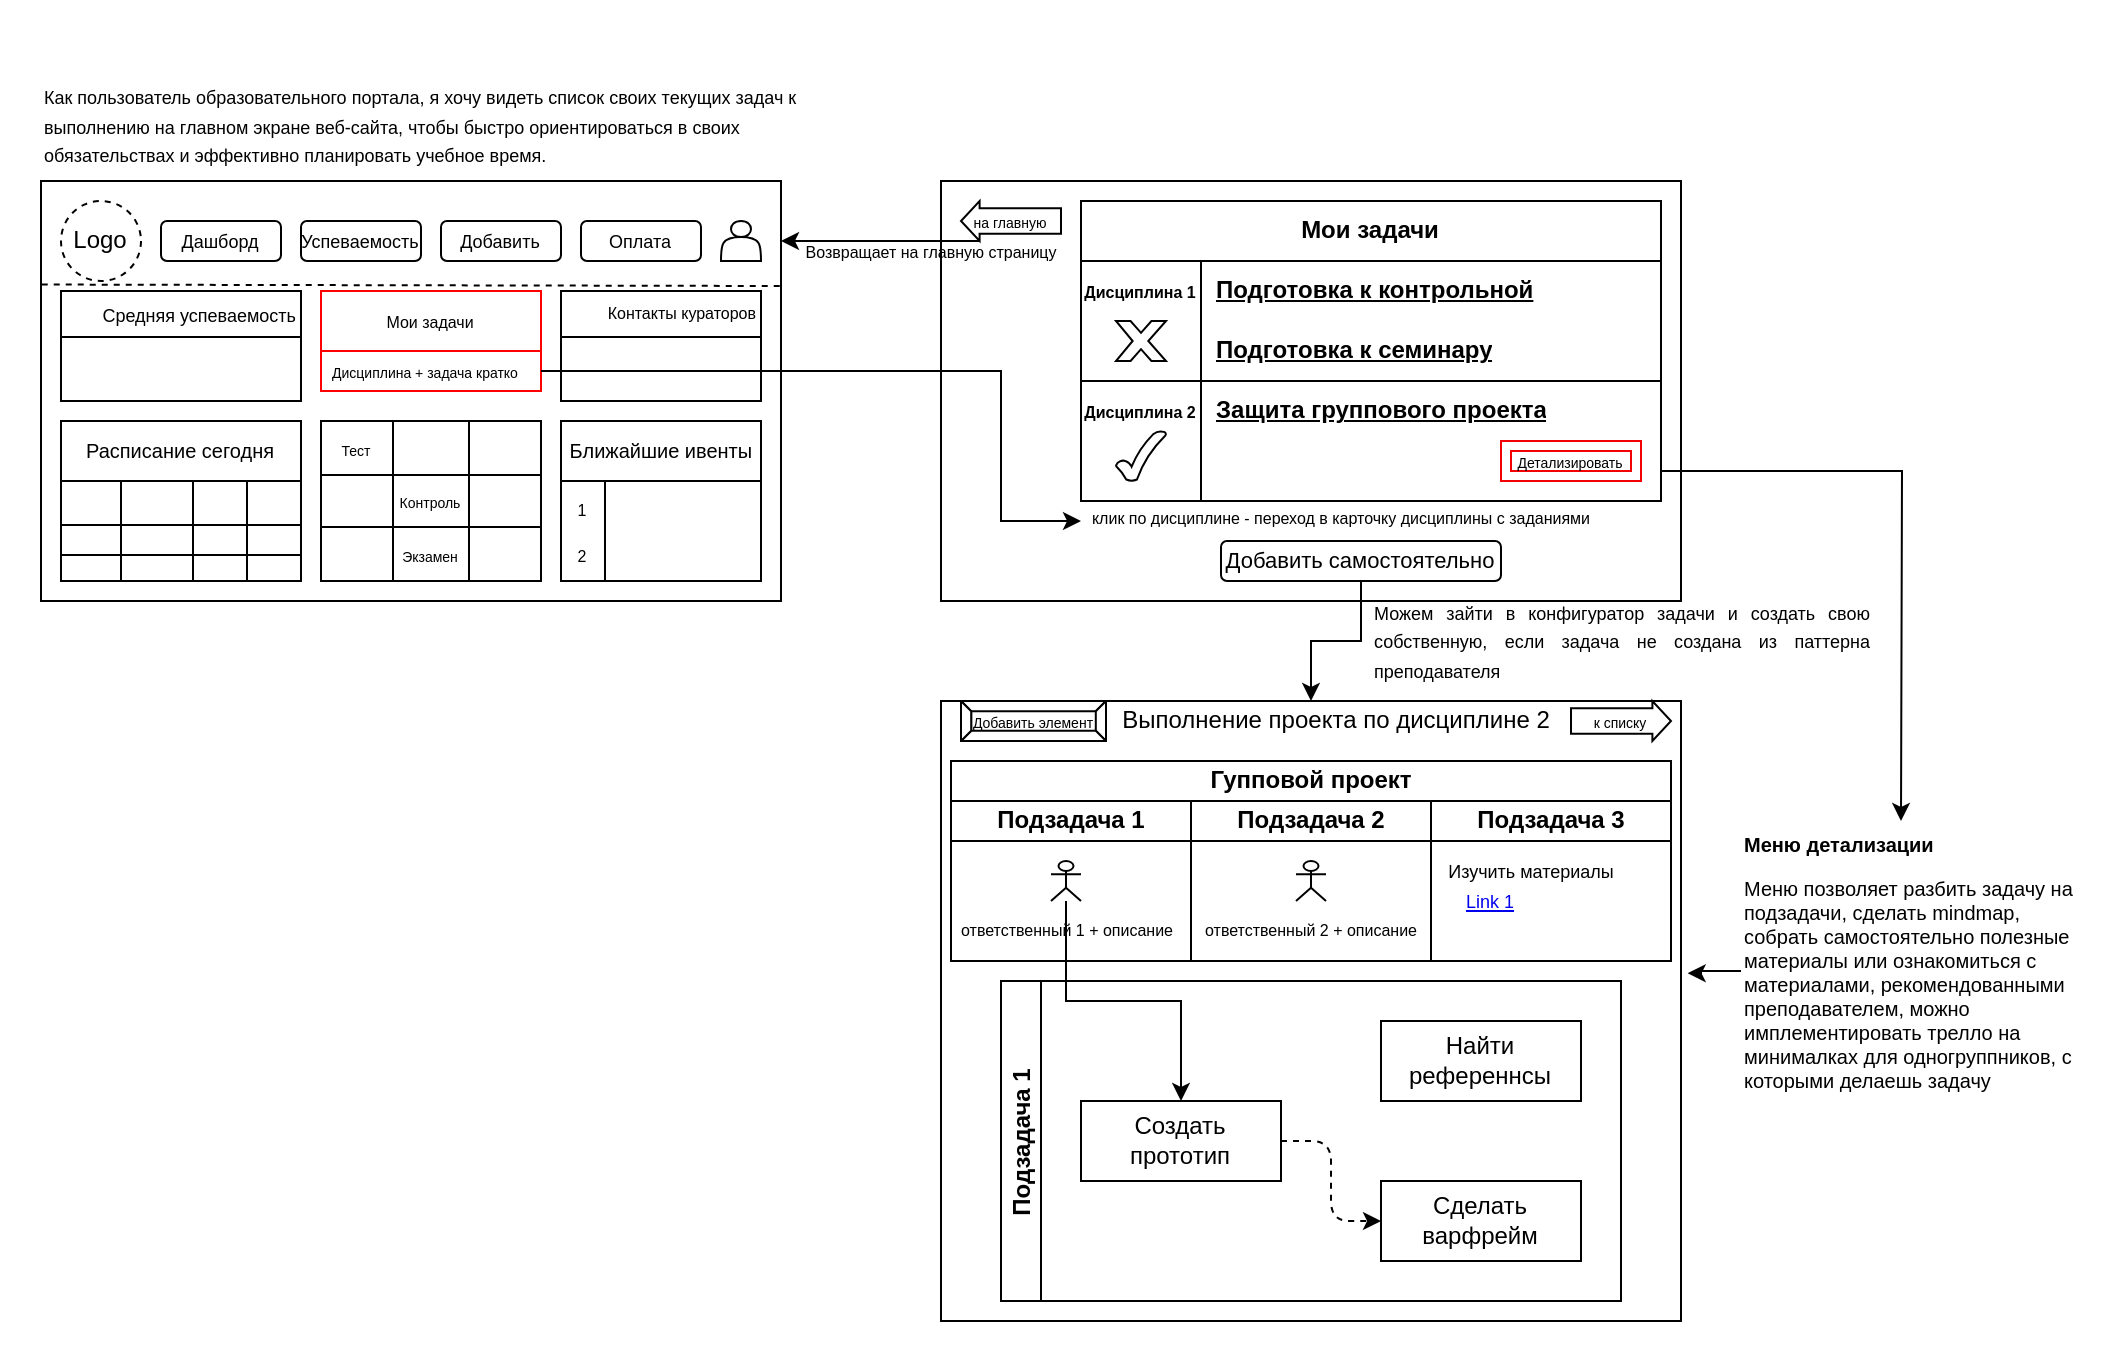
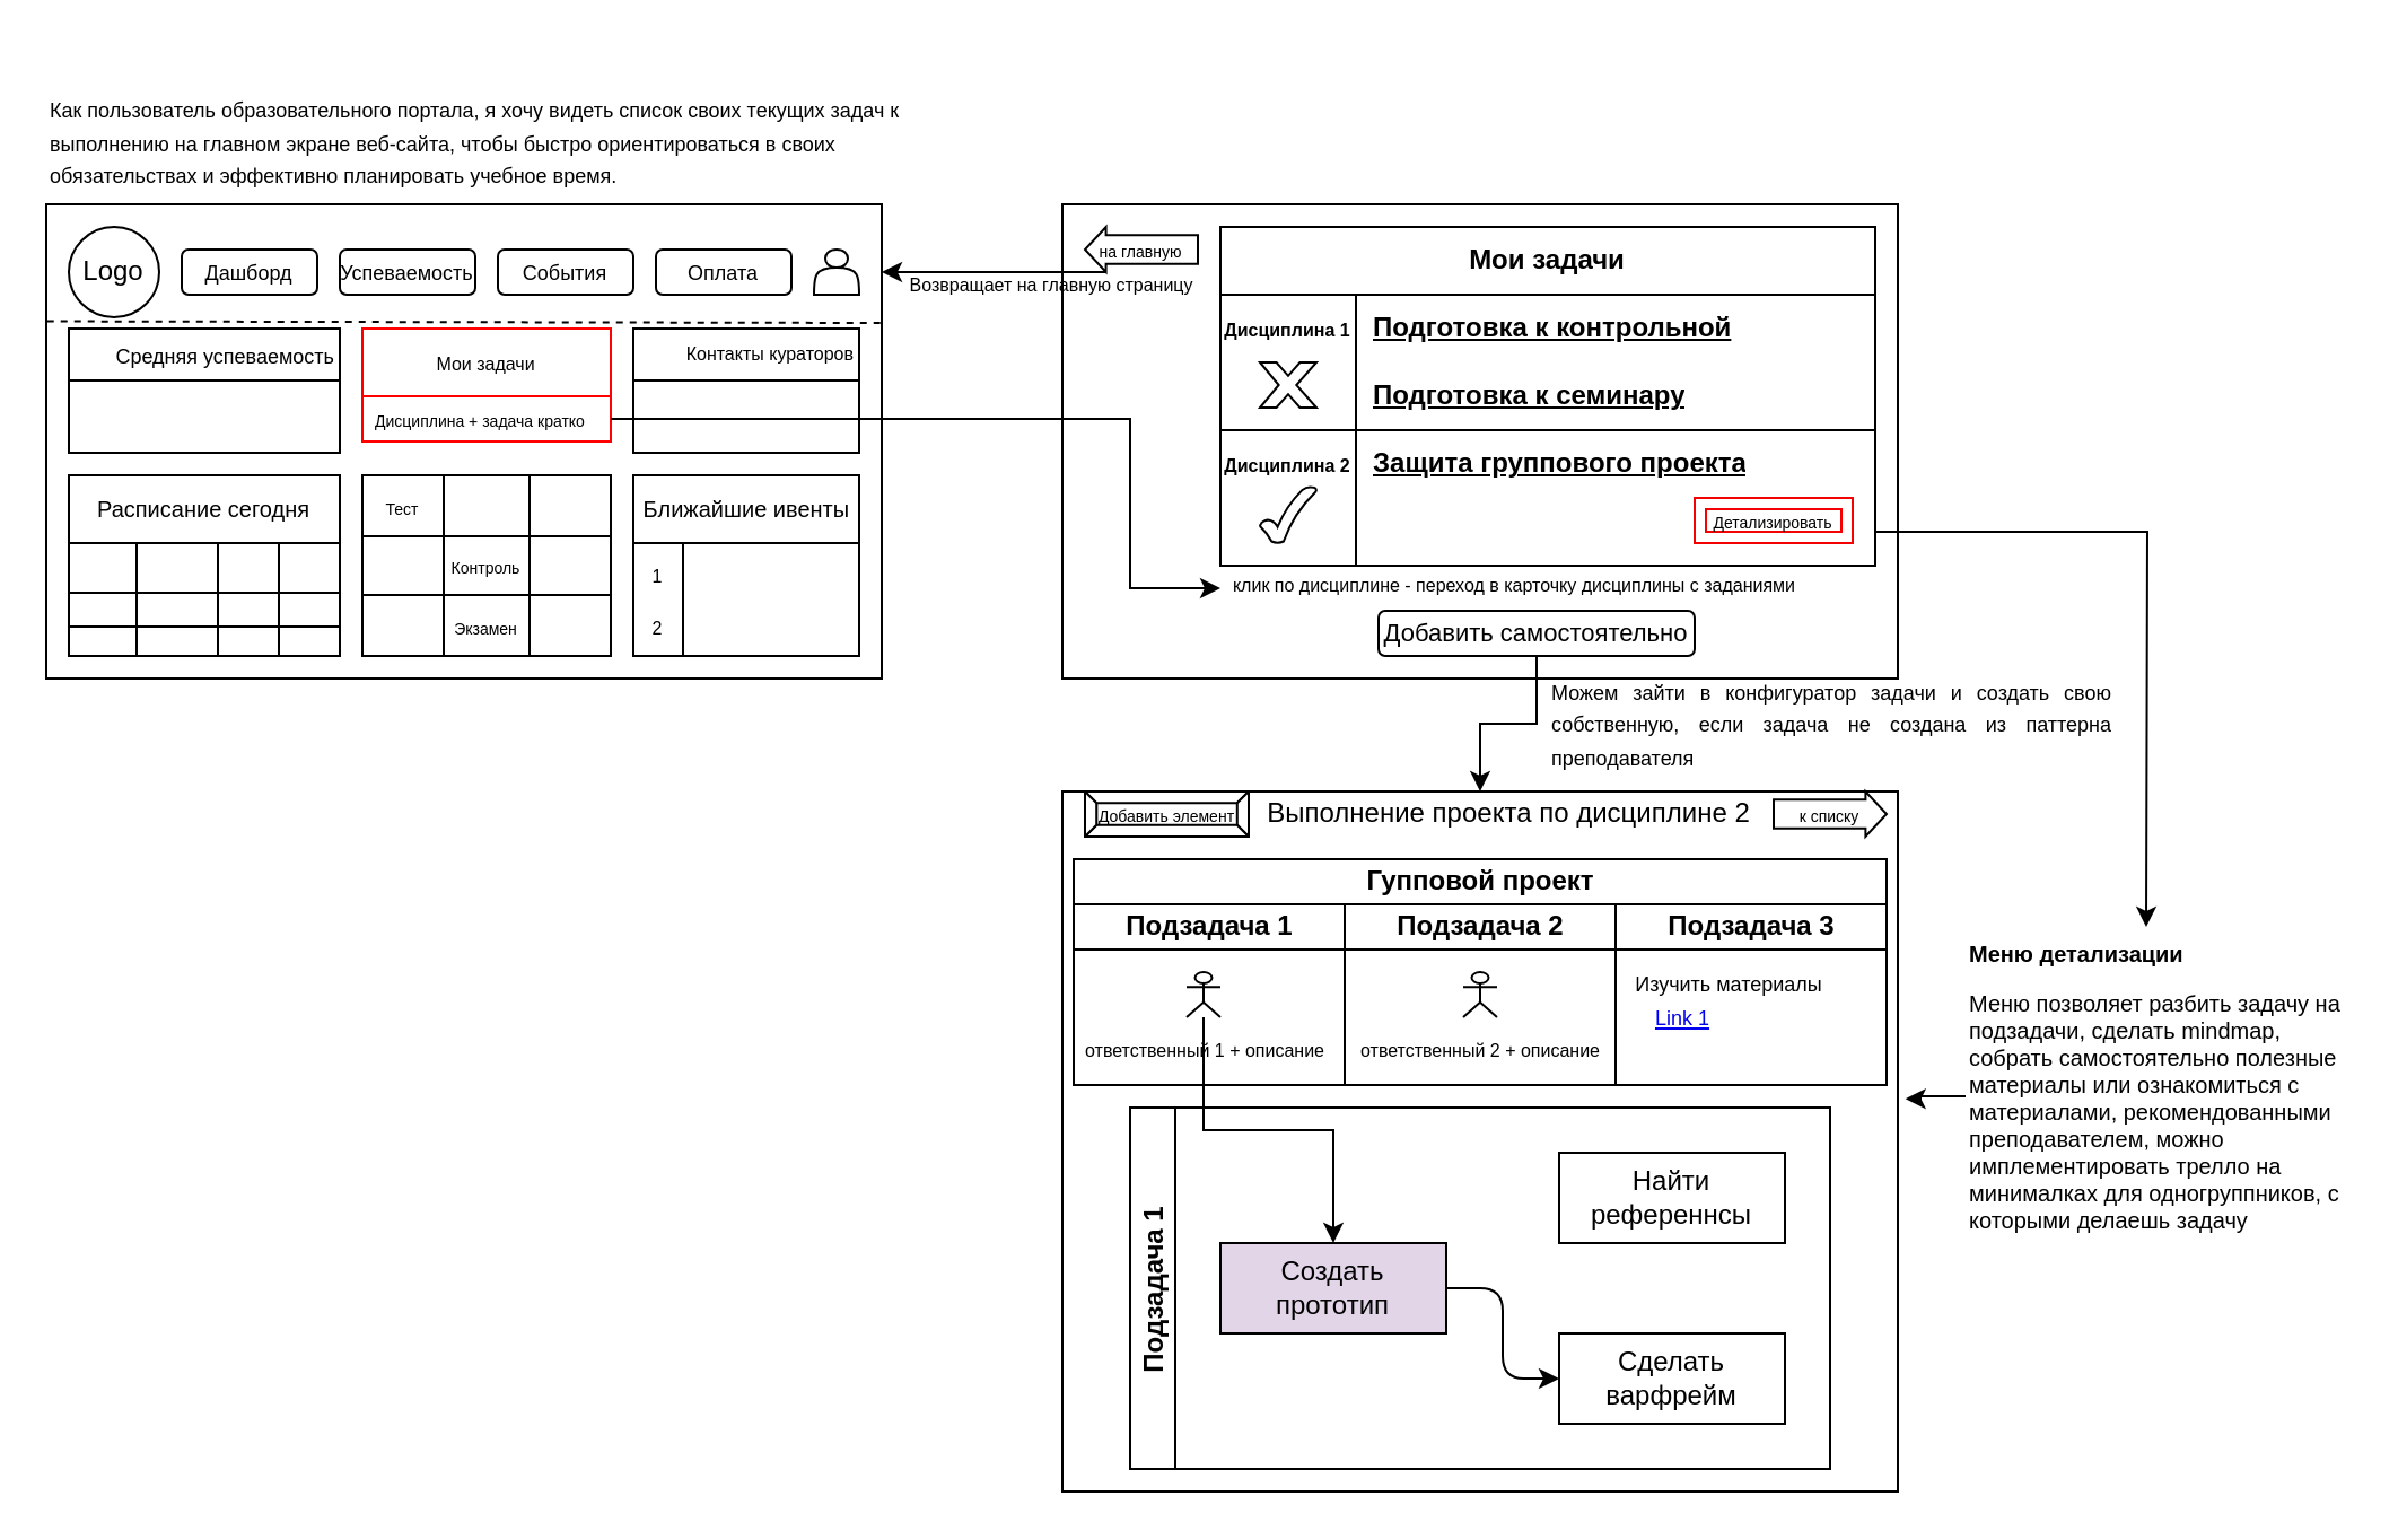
- <mxCell id="4" value="Logo" style="ellipse;whiteSpace=wrap;html=1;aspect=fixed;dashed=1;" vertex="1" parent="2"><mxGeometry x="10" y="10" width="40" height="40" as="geometry" /></mxCell>
+ <mxCell id="4" value="Logo" style="ellipse;whiteSpace=wrap;html=1;aspect=fixed;" vertex="1" parent="2"><mxGeometry x="10" y="10" width="40" height="40" as="geometry" /></mxCell>
- <mxCell id="7" value="&lt;font style=&quot;font-size: 9px;&quot;&gt;Добавить&lt;/font&gt;" style="rounded=1;whiteSpace=wrap;html=1;" vertex="1" parent="2"><mxGeometry x="200" y="20" width="60" height="20" as="geometry" /></mxCell>
+ <mxCell id="7" value="&lt;font style=&quot;font-size: 9px;&quot;&gt;События&lt;/font&gt;" style="rounded=1;whiteSpace=wrap;html=1;" vertex="1" parent="2"><mxGeometry x="200" y="20" width="60" height="20" as="geometry" /></mxCell>
- <mxCell id="87" value="Создать прототип" style="whiteSpace=wrap;html=1;" vertex="1" parent="86"><mxGeometry x="40" y="60" width="100" height="40" as="geometry" /></mxCell>
+ <mxCell id="87" value="Создать прототип" style="whiteSpace=wrap;html=1;fillColor=#e1d5e7;" vertex="1" parent="86"><mxGeometry x="40" y="60" width="100" height="40" as="geometry" /></mxCell>
- <mxCell id="90" value="" style="edgeStyle=elbowEdgeStyle;elbow=horizontal;html=1;rounded=1;curved=0;sourcePerimeterSpacing=0;targetPerimeterSpacing=0;startSize=6;endSize=6;dashed=1;" edge="1" parent="86" source="87" target="89"><mxGeometry relative="1" as="geometry" /></mxCell>
+ <mxCell id="90" value="" style="edgeStyle=elbowEdgeStyle;elbow=horizontal;html=1;rounded=1;curved=0;sourcePerimeterSpacing=0;targetPerimeterSpacing=0;startSize=6;endSize=6;" edge="1" parent="86" source="87" target="89"><mxGeometry relative="1" as="geometry" /></mxCell>
